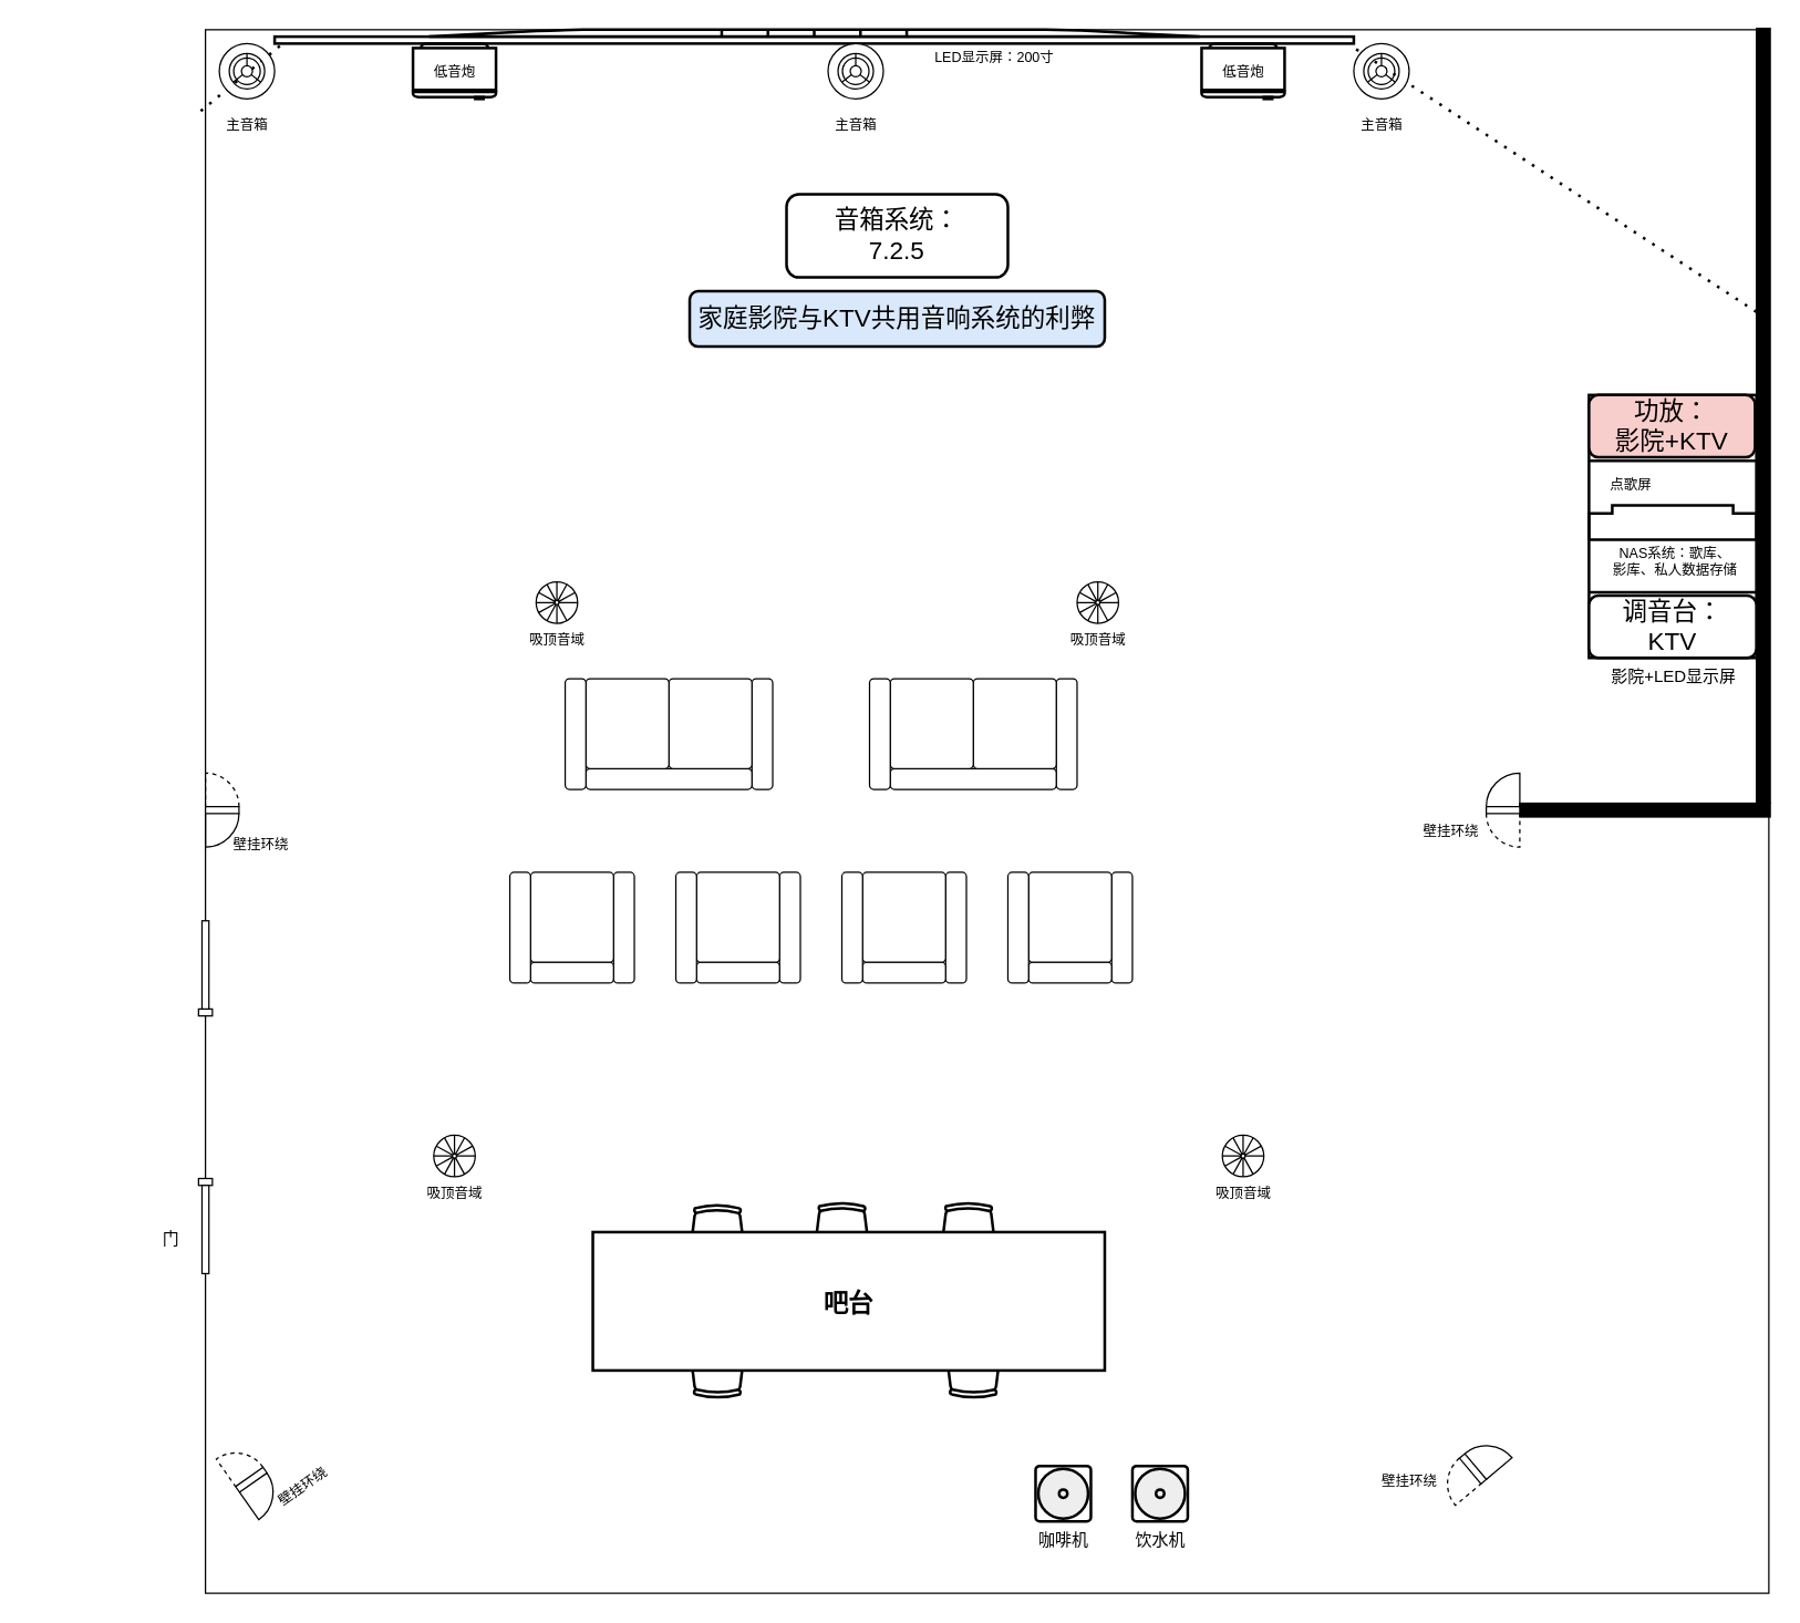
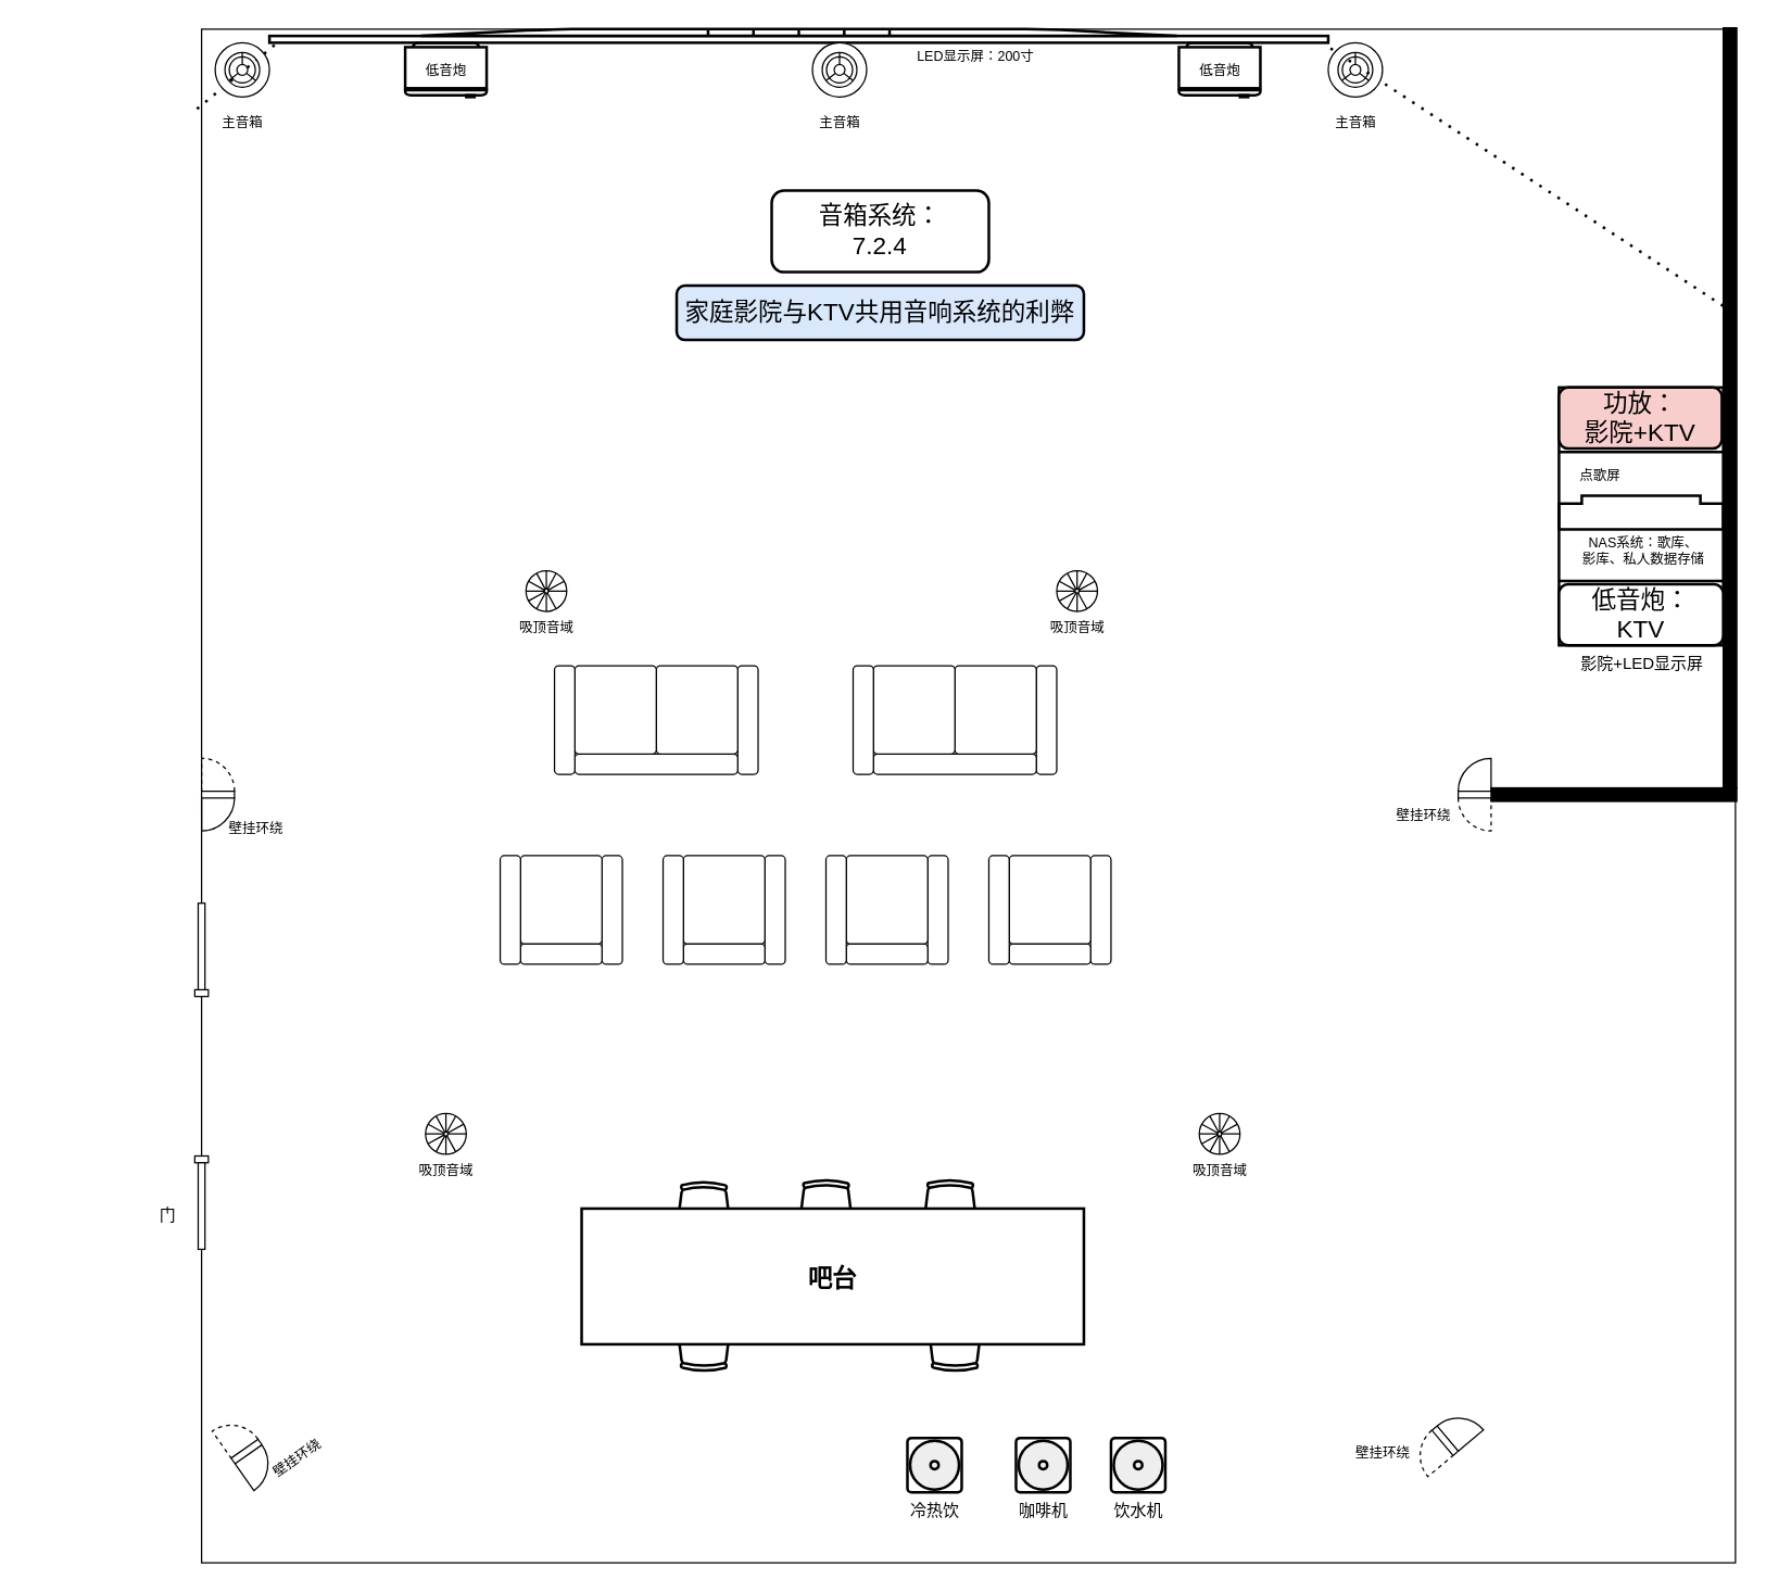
- <mxCell id="27" value="音箱系统：&lt;br&gt;7.2.5" style="rounded=1;whiteSpace=wrap;html=1;fontSize=18;strokeWidth=2;" vertex="1" parent="1"><mxGeometry x="568" y="140" width="160" height="60" as="geometry" /></mxCell>
+ <mxCell id="27" value="音箱系统：&lt;br&gt;7.2.4" style="rounded=1;whiteSpace=wrap;html=1;fontSize=18;strokeWidth=2;" vertex="1" parent="1"><mxGeometry x="568" y="140" width="160" height="60" as="geometry" /></mxCell>
- <mxCell id="51" value="调音台：&lt;br&gt;KTV" style="rounded=1;whiteSpace=wrap;html=1;fontSize=18;strokeWidth=2;" vertex="1" parent="1"><mxGeometry x="1148" y="430" width="121" height="45" as="geometry" /></mxCell>
+ <mxCell id="51" value="低音炮：&lt;br&gt;KTV" style="rounded=1;whiteSpace=wrap;html=1;fontSize=18;strokeWidth=2;" vertex="1" parent="1"><mxGeometry x="1148" y="430" width="121" height="45" as="geometry" /></mxCell>
+ <mxCell id="17" value="冷热饮" style="verticalLabelPosition=bottom;html=1;verticalAlign=top;align=center;shape=mxgraph.floorplan.water_cooler;strokeWidth=2;" vertex="1" parent="1"><mxGeometry x="668" y="1059" width="40" height="40" as="geometry" /></mxCell>
